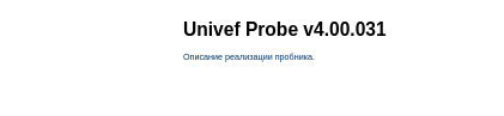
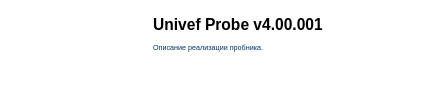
- <mxCell id="2" value="&lt;h1&gt;&lt;span style=&quot;color: rgb(0 , 0 , 0) ; font-size: 26px&quot;&gt;Univef Probe v4.00.031&lt;/span&gt;&lt;br&gt;&lt;/h1&gt;&lt;p&gt;Описание реализации пробника.&lt;/p&gt;" style="text;html=1;strokeColor=none;fillColor=none;spacing=5;spacingTop=-20;whiteSpace=wrap;overflow=hidden;rounded=0;fontColor=#003366;" vertex="1" parent="1"><mxGeometry x="250" y="20" width="430" height="120" as="geometry" /></mxCell>
+ <mxCell id="2" value="&lt;h1&gt;&lt;span style=&quot;color: rgb(0 , 0 , 0) ; font-size: 26px&quot;&gt;Univef Probe v4.00.001&lt;/span&gt;&lt;br&gt;&lt;/h1&gt;&lt;p&gt;Описание реализации пробника.&lt;/p&gt;" style="text;html=1;strokeColor=none;fillColor=none;spacing=5;spacingTop=-20;whiteSpace=wrap;overflow=hidden;rounded=0;fontColor=#003366;" vertex="1" parent="1"><mxGeometry x="250" y="20" width="430" height="120" as="geometry" /></mxCell>
